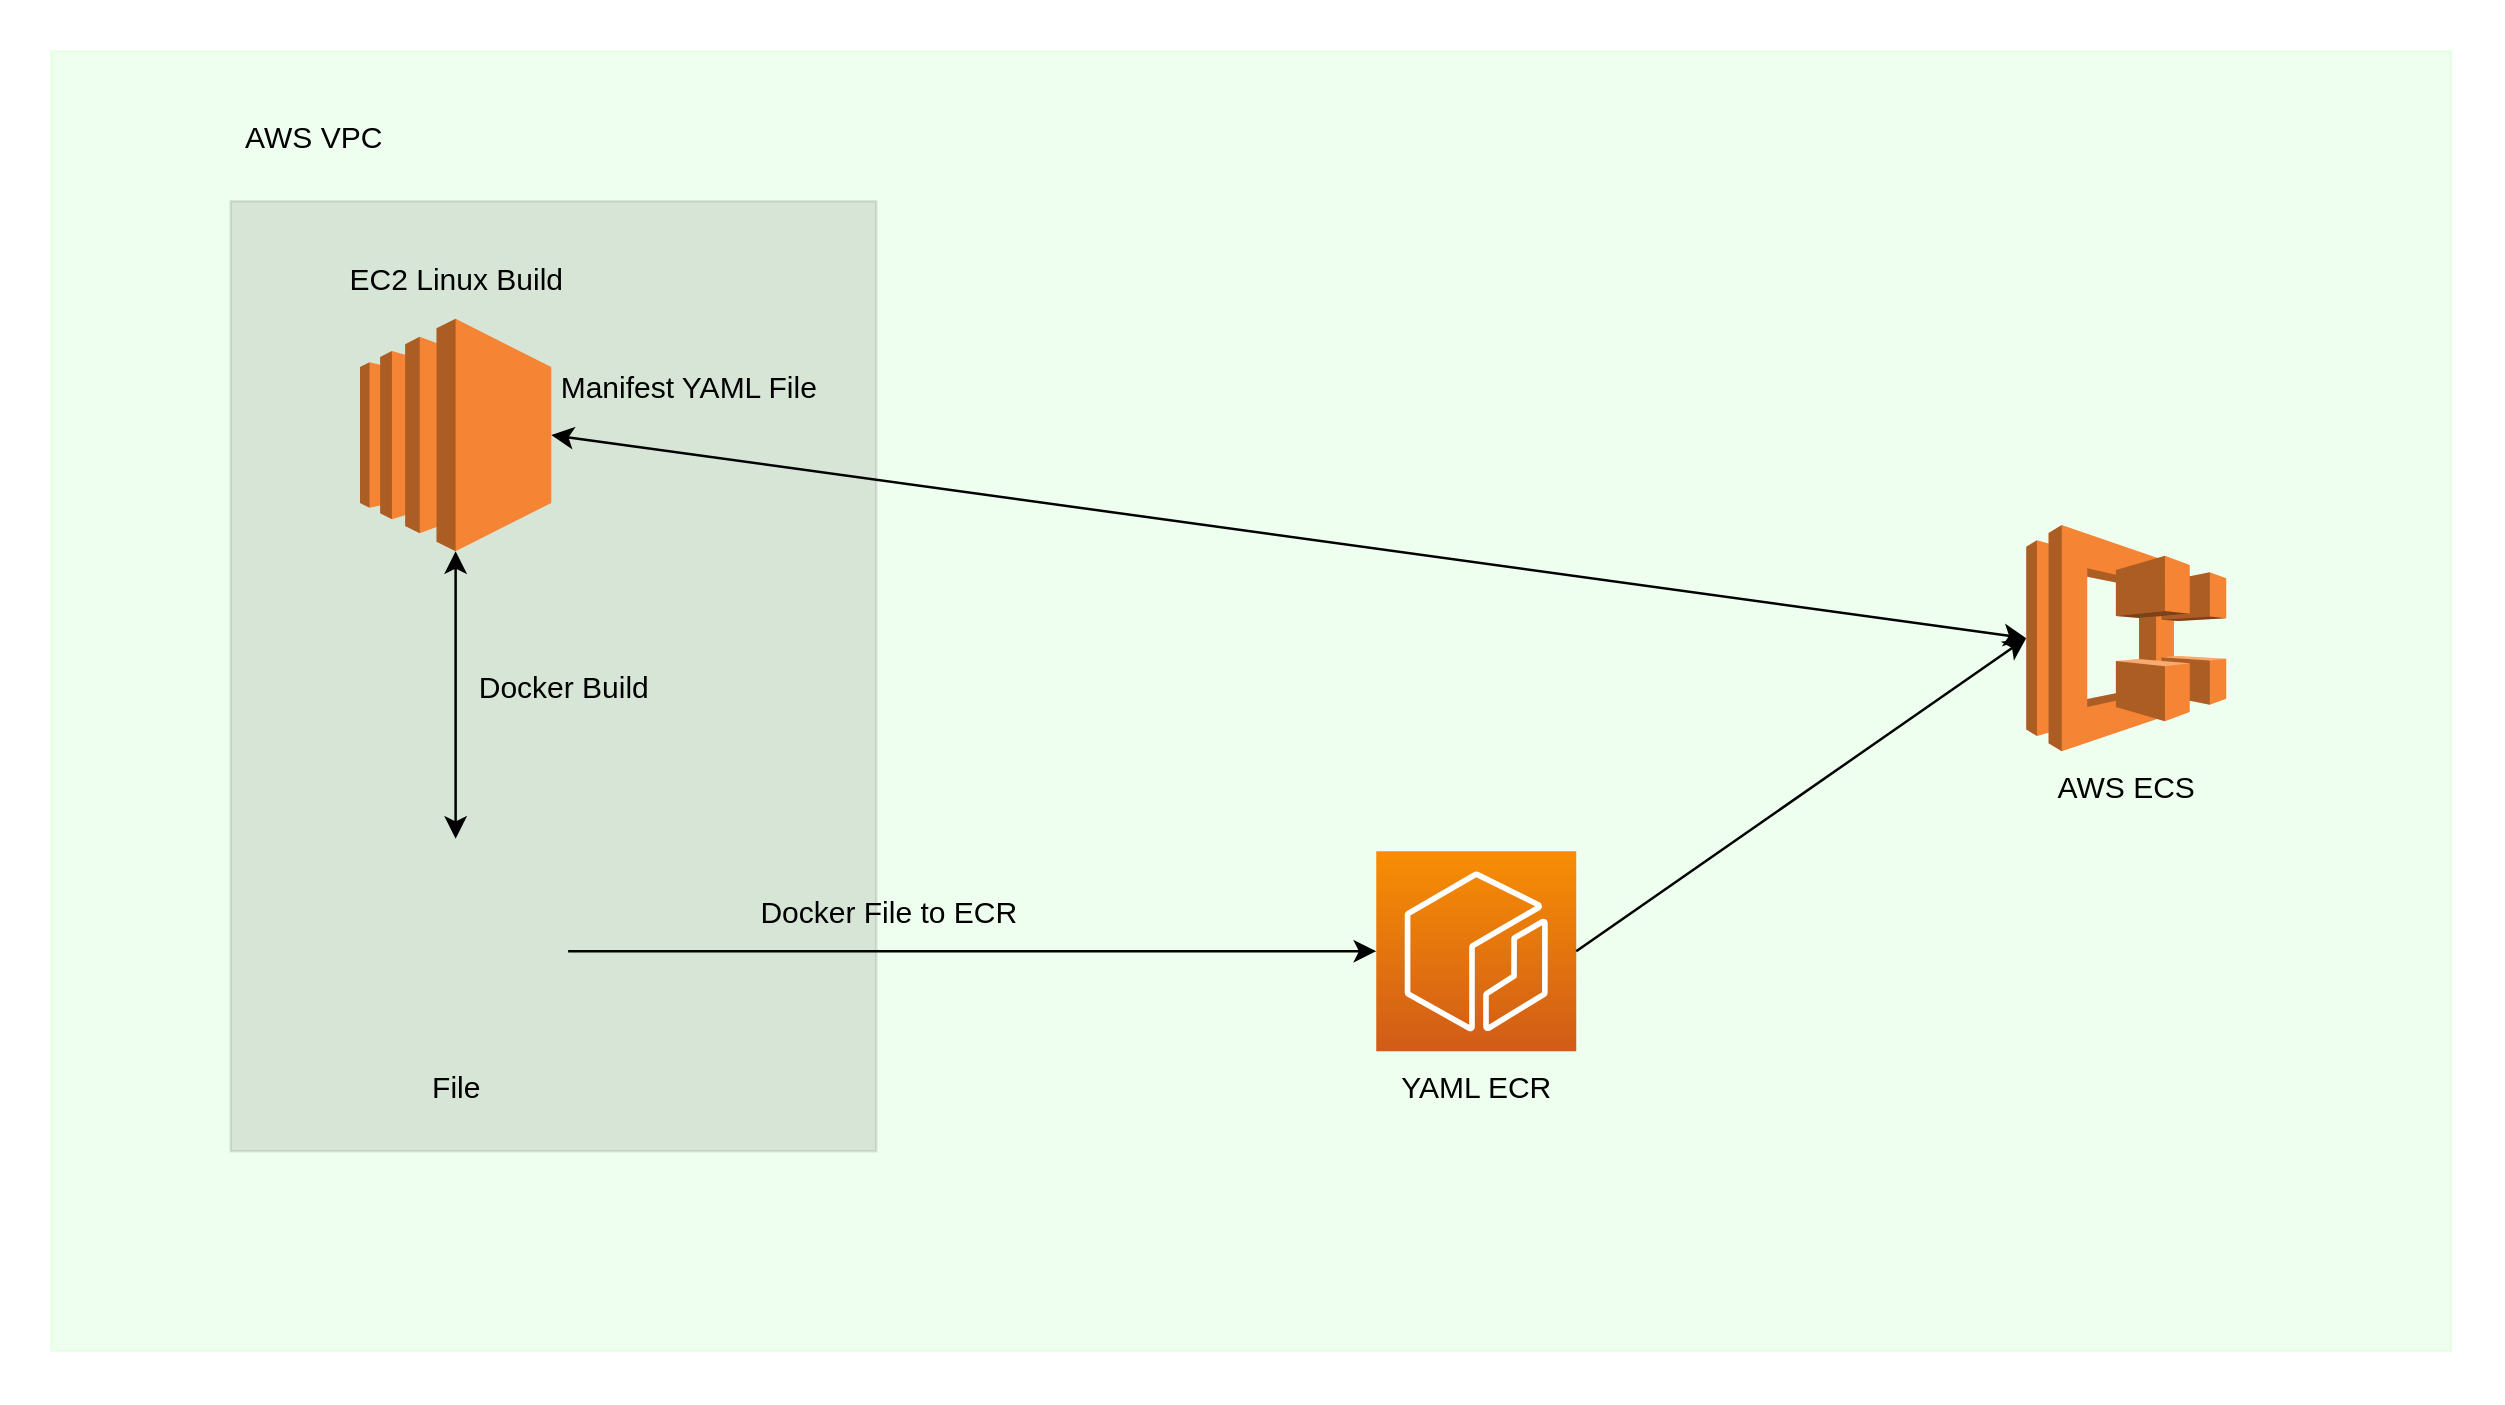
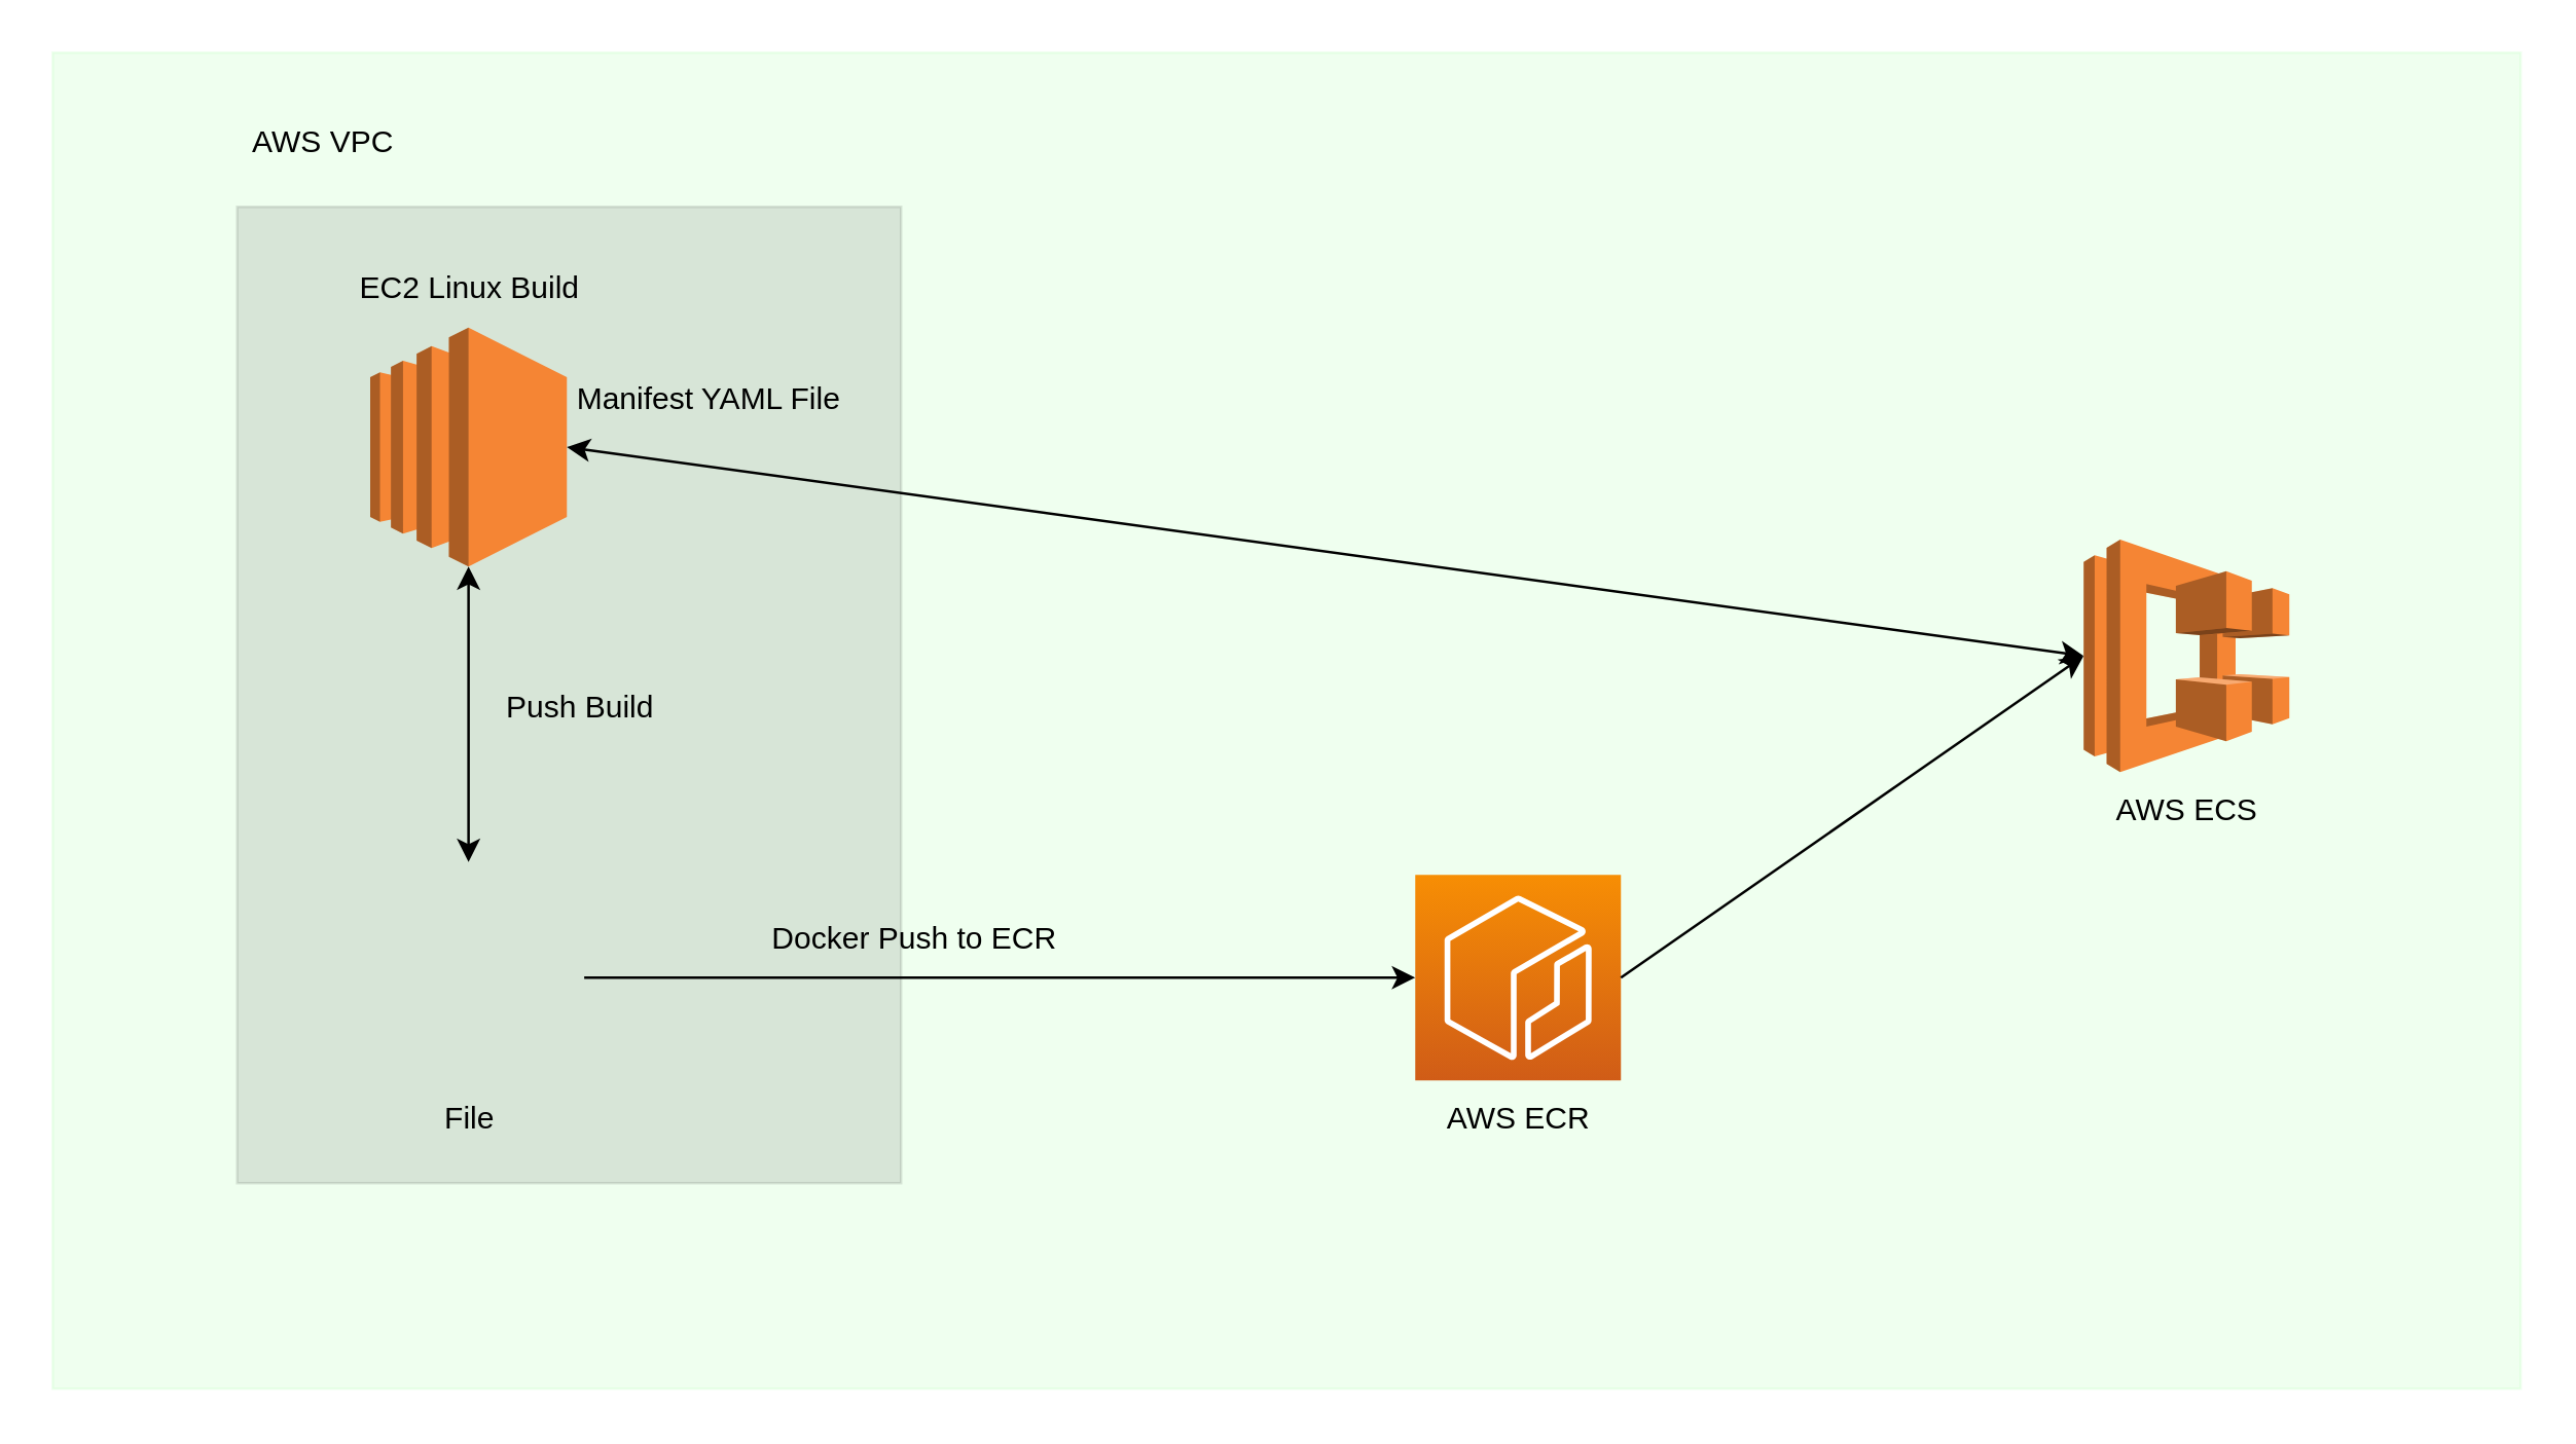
- <mxCell id="15" value="Docker Build" style="text;html=1;resizable=0;autosize=1;align=center;verticalAlign=middle;points=[];fillColor=none;strokeColor=none;rounded=0;" parent="1" vertex="1"><mxGeometry x="180" y="260" width="90" height="30" as="geometry" /></mxCell>
+ <mxCell id="15" value="Push Build" style="text;html=1;resizable=0;autosize=1;align=center;verticalAlign=middle;points=[];fillColor=none;strokeColor=none;rounded=0;" parent="1" vertex="1"><mxGeometry x="180" y="260" width="90" height="30" as="geometry" /></mxCell>
- <mxCell id="16" value="Docker File to ECR" style="text;html=1;resizable=0;autosize=1;align=center;verticalAlign=middle;points=[];fillColor=none;strokeColor=none;rounded=0;" parent="1" vertex="1"><mxGeometry x="290" y="350" width="130" height="30" as="geometry" /></mxCell>
+ <mxCell id="16" value="Docker Push to ECR" style="text;html=1;resizable=0;autosize=1;align=center;verticalAlign=middle;points=[];fillColor=none;strokeColor=none;rounded=0;" parent="1" vertex="1"><mxGeometry x="290" y="350" width="130" height="30" as="geometry" /></mxCell>
- <mxCell id="9" value="YAML ECR" style="text;html=1;resizable=0;autosize=1;align=center;verticalAlign=middle;points=[];fillColor=none;strokeColor=none;rounded=0;" parent="1" vertex="1"><mxGeometry x="550" y="420" width="80" height="30" as="geometry" /></mxCell>
+ <mxCell id="9" value="AWS ECR" style="text;html=1;resizable=0;autosize=1;align=center;verticalAlign=middle;points=[];fillColor=none;strokeColor=none;rounded=0;" parent="1" vertex="1"><mxGeometry x="550" y="420" width="80" height="30" as="geometry" /></mxCell>
